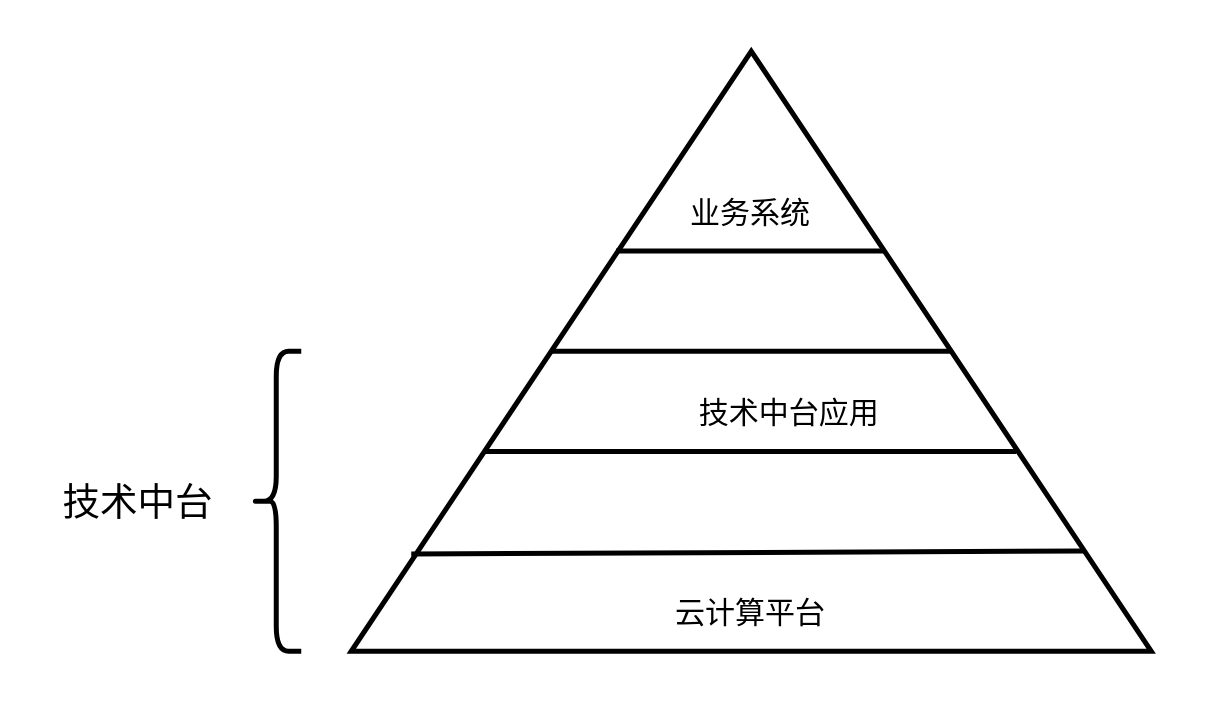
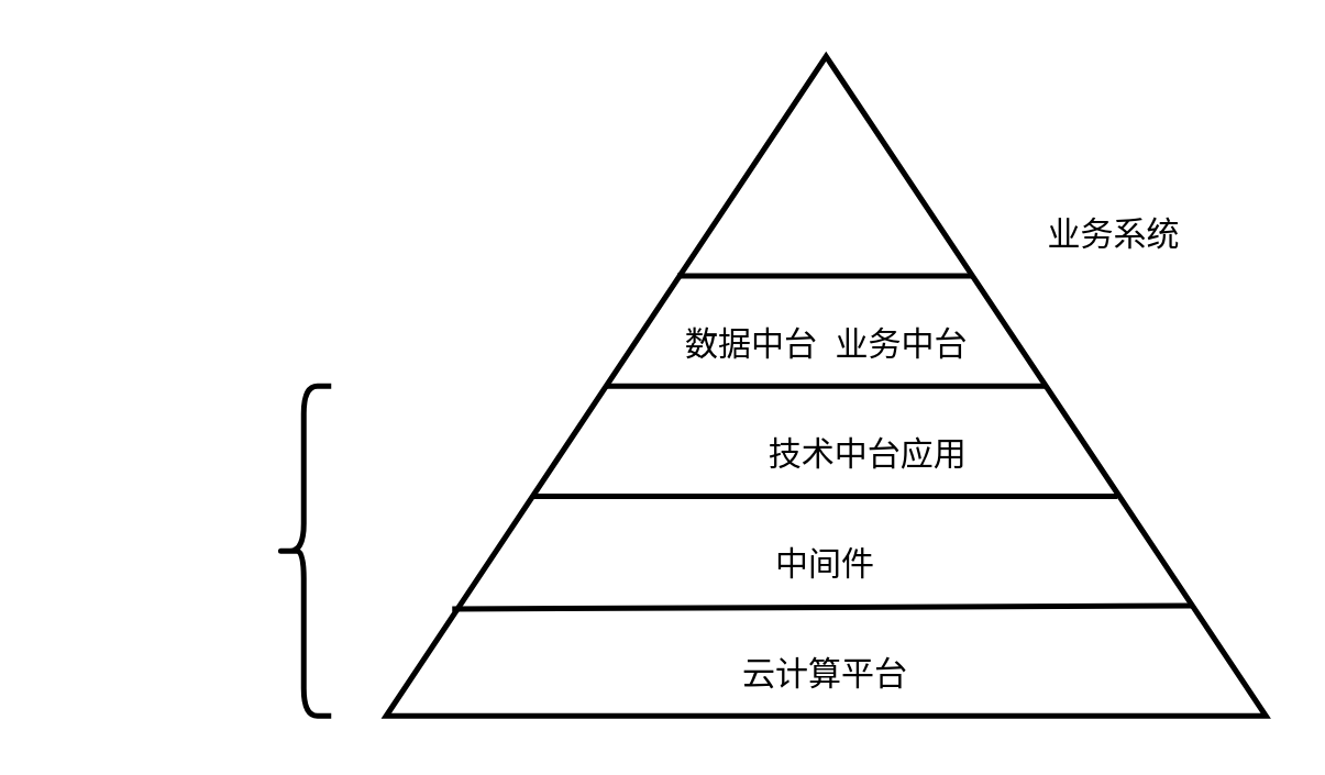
- <mxCell id="7" value="业务系统" style="text;html=1;strokeColor=none;fillColor=none;align=center;verticalAlign=middle;whiteSpace=wrap;rounded=0;" vertex="1" parent="1"><mxGeometry x="265" y="70" width="70" height="30" as="geometry" /></mxCell>
+ <mxCell id="7" value="业务系统" style="text;html=1;strokeColor=none;fillColor=none;align=center;verticalAlign=middle;whiteSpace=wrap;rounded=0;" vertex="1" parent="1"><mxGeometry x="370" y="70" width="70" height="30" as="geometry" /></mxCell>
+ <mxCell id="8" value="数据中台&amp;nbsp; 业务中台" style="text;html=1;strokeColor=none;fillColor=none;align=center;verticalAlign=middle;whiteSpace=wrap;rounded=0;" vertex="1" parent="1"><mxGeometry x="247.5" y="110" width="105" height="30" as="geometry" /></mxCell>
- <mxCell id="13" value="技术中台" style="text;html=1;strokeColor=none;fillColor=none;align=center;verticalAlign=middle;whiteSpace=wrap;rounded=0;fontSize=15;" vertex="1" parent="1"><mxGeometry x="20" y="180" width="70" height="40" as="geometry" /></mxCell>
+ <mxCell id="10" value="中间件" style="text;html=1;strokeColor=none;fillColor=none;align=center;verticalAlign=middle;whiteSpace=wrap;rounded=0;" vertex="1" parent="1"><mxGeometry x="265" y="190" width="70" height="30" as="geometry" /></mxCell>
